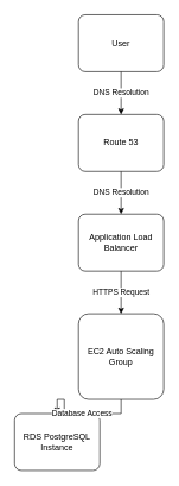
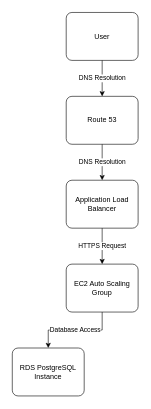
- <mxCell id="5" value="EC2 Auto Scaling Group" style="rounded=1;whiteSpace=wrap;html=1;arcSize=12;" parent="1" vertex="1"><mxGeometry x="110" y="440" width="120" height="120" as="geometry" /></mxCell>
+ <mxCell id="5" value="EC2 Auto Scaling Group" style="rounded=1;whiteSpace=wrap;html=1;arcSize=12;" parent="1" vertex="1"><mxGeometry x="110" y="440" width="120" height="80" as="geometry" /></mxCell>
